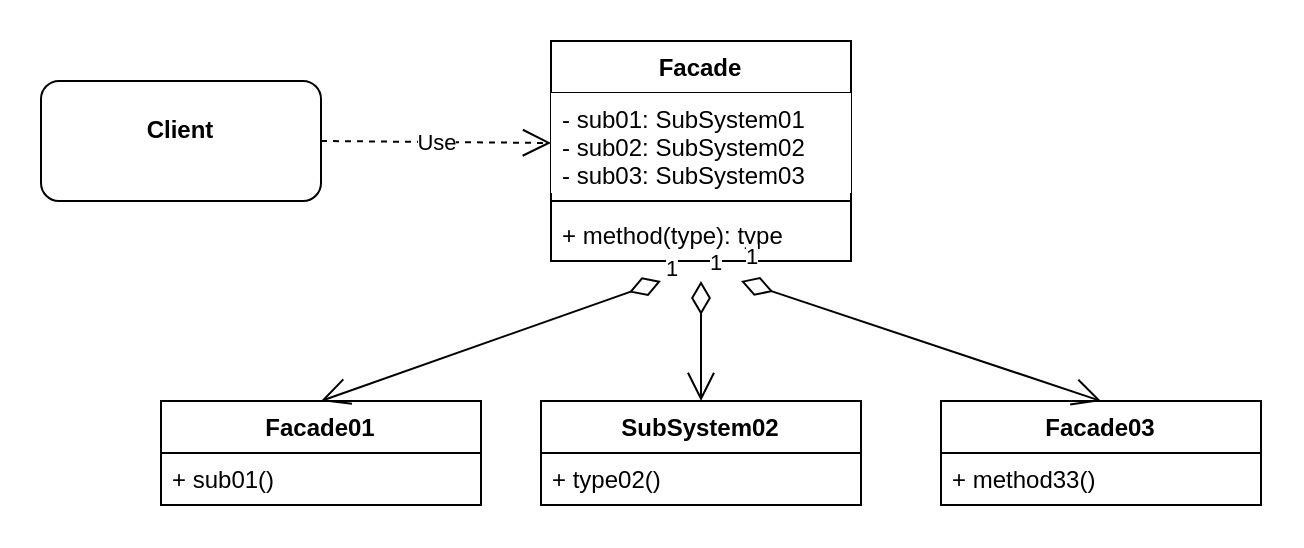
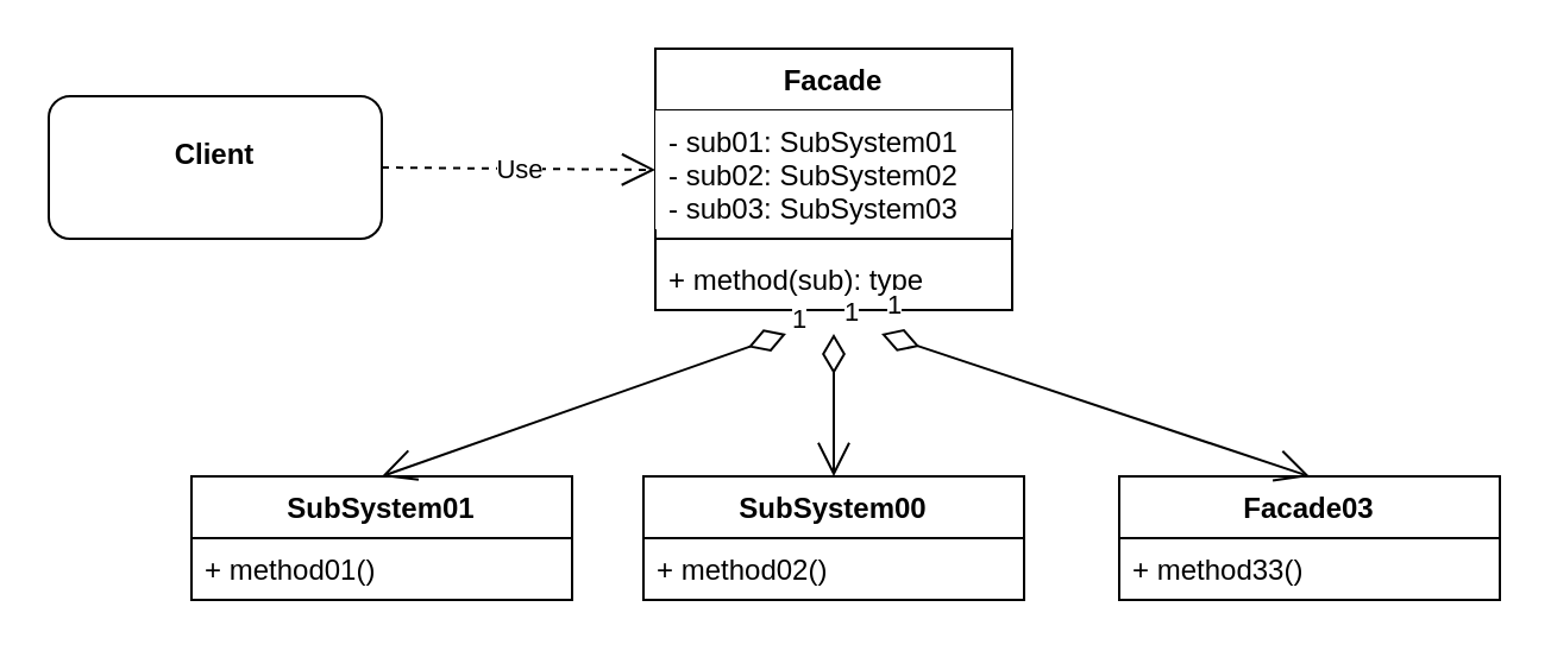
- <mxCell id="11" value="+ method(type): type" style="text;strokeColor=none;fillColor=none;align=left;verticalAlign=top;spacingLeft=4;spacingRight=4;overflow=hidden;rotatable=0;points=[[0,0.5],[1,0.5]];portConstraint=eastwest;" vertex="1" parent="8"><mxGeometry y="84" width="150" height="26" as="geometry" /></mxCell>
+ <mxCell id="11" value="+ method(sub): type" style="text;strokeColor=none;fillColor=none;align=left;verticalAlign=top;spacingLeft=4;spacingRight=4;overflow=hidden;rotatable=0;points=[[0,0.5],[1,0.5]];portConstraint=eastwest;" vertex="1" parent="8"><mxGeometry y="84" width="150" height="26" as="geometry" /></mxCell>
- <mxCell id="2" value="Facade01" style="swimlane;fontStyle=1;align=center;verticalAlign=top;childLayout=stackLayout;horizontal=1;startSize=26;horizontalStack=0;resizeParent=1;resizeParentMax=0;resizeLast=0;collapsible=1;marginBottom=0;" vertex="1" parent="1"><mxGeometry x="80" y="200" width="160" height="52" as="geometry" /></mxCell>
+ <mxCell id="2" value="SubSystem01" style="swimlane;fontStyle=1;align=center;verticalAlign=top;childLayout=stackLayout;horizontal=1;startSize=26;horizontalStack=0;resizeParent=1;resizeParentMax=0;resizeLast=0;collapsible=1;marginBottom=0;" vertex="1" parent="1"><mxGeometry x="80" y="200" width="160" height="52" as="geometry" /></mxCell>
- <mxCell id="4" value="SubSystem02" style="swimlane;fontStyle=1;align=center;verticalAlign=top;childLayout=stackLayout;horizontal=1;startSize=26;horizontalStack=0;resizeParent=1;resizeParentMax=0;resizeLast=0;collapsible=1;marginBottom=0;" vertex="1" parent="1"><mxGeometry x="270" y="200" width="160" height="52" as="geometry" /></mxCell>
+ <mxCell id="4" value="SubSystem00" style="swimlane;fontStyle=1;align=center;verticalAlign=top;childLayout=stackLayout;horizontal=1;startSize=26;horizontalStack=0;resizeParent=1;resizeParentMax=0;resizeLast=0;collapsible=1;marginBottom=0;" vertex="1" parent="1"><mxGeometry x="270" y="200" width="160" height="52" as="geometry" /></mxCell>
- <mxCell id="3" value="+ sub01()" style="text;strokeColor=none;fillColor=none;align=left;verticalAlign=top;spacingLeft=4;spacingRight=4;overflow=hidden;rotatable=0;points=[[0,0.5],[1,0.5]];portConstraint=eastwest;" vertex="1" parent="2"><mxGeometry y="26" width="160" height="26" as="geometry" /></mxCell>
+ <mxCell id="3" value="+ method01()" style="text;strokeColor=none;fillColor=none;align=left;verticalAlign=top;spacingLeft=4;spacingRight=4;overflow=hidden;rotatable=0;points=[[0,0.5],[1,0.5]];portConstraint=eastwest;" vertex="1" parent="2"><mxGeometry y="26" width="160" height="26" as="geometry" /></mxCell>
- <mxCell id="5" value="+ type02()" style="text;strokeColor=none;fillColor=none;align=left;verticalAlign=top;spacingLeft=4;spacingRight=4;overflow=hidden;rotatable=0;points=[[0,0.5],[1,0.5]];portConstraint=eastwest;" vertex="1" parent="4"><mxGeometry y="26" width="160" height="26" as="geometry" /></mxCell>
+ <mxCell id="5" value="+ method02()" style="text;strokeColor=none;fillColor=none;align=left;verticalAlign=top;spacingLeft=4;spacingRight=4;overflow=hidden;rotatable=0;points=[[0,0.5],[1,0.5]];portConstraint=eastwest;" vertex="1" parent="4"><mxGeometry y="26" width="160" height="26" as="geometry" /></mxCell>
